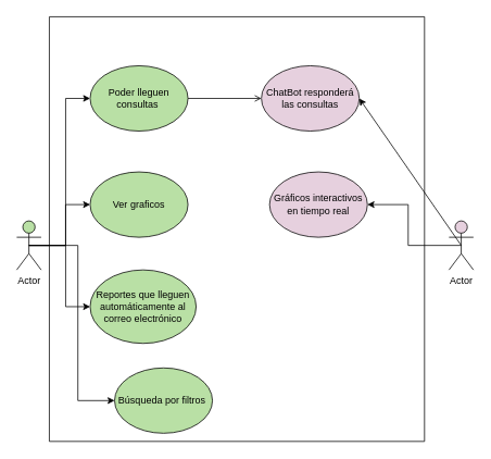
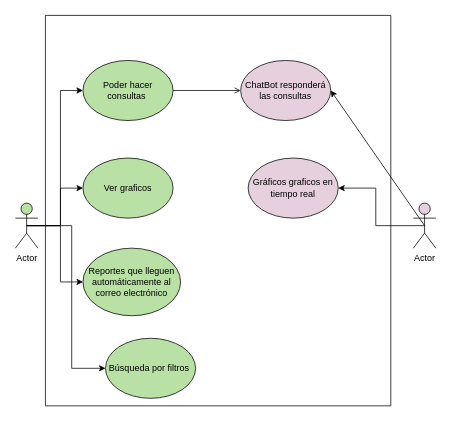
- <mxCell id="9" value="Poder lleguen consultas&amp;nbsp;" style="ellipse;whiteSpace=wrap;html=1;fillColor=#B9E0A5;" vertex="1" parent="7"><mxGeometry x="50" y="60" width="120" height="80" as="geometry" /></mxCell>
+ <mxCell id="9" value="Poder hacer consultas&amp;nbsp;" style="ellipse;whiteSpace=wrap;html=1;fillColor=#B9E0A5;" vertex="1" parent="7"><mxGeometry x="50" y="60" width="120" height="80" as="geometry" /></mxCell>
- <mxCell id="14" value="Gráficos interactivos en tiempo real" style="ellipse;whiteSpace=wrap;html=1;fillColor=#E6D0DE;" vertex="1" parent="7"><mxGeometry x="270" y="190" width="120" height="80" as="geometry" /></mxCell>
+ <mxCell id="14" value="Gráficos graficos en tiempo real" style="ellipse;whiteSpace=wrap;html=1;fillColor=#E6D0DE;" vertex="1" parent="7"><mxGeometry x="270" y="190" width="120" height="80" as="geometry" /></mxCell>
